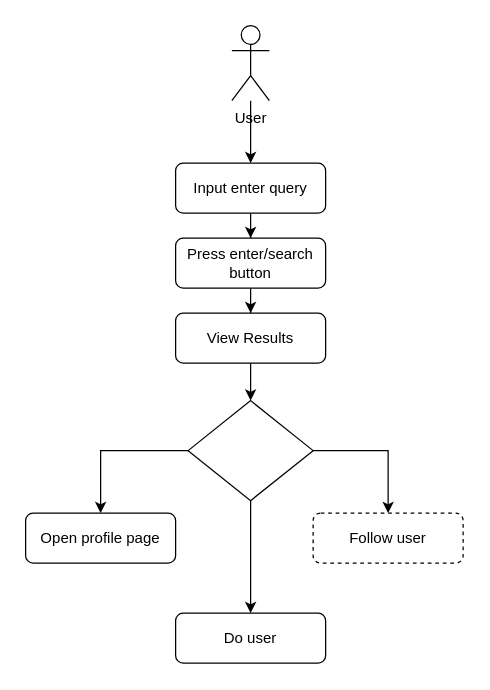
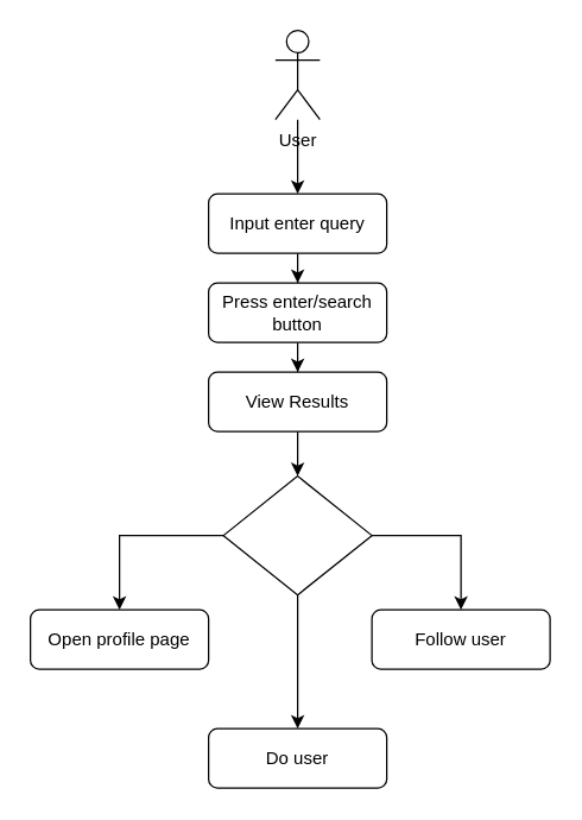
- <mxCell id="15" value="Follow user" style="rounded=1;whiteSpace=wrap;html=1;fontSize=12;glass=0;strokeWidth=1;shadow=0;dashed=1;" vertex="1" parent="1"><mxGeometry x="250" y="410" width="120" height="40" as="geometry" /></mxCell>
+ <mxCell id="15" value="Follow user" style="rounded=1;whiteSpace=wrap;html=1;fontSize=12;glass=0;strokeWidth=1;shadow=0;" vertex="1" parent="1"><mxGeometry x="250" y="410" width="120" height="40" as="geometry" /></mxCell>
